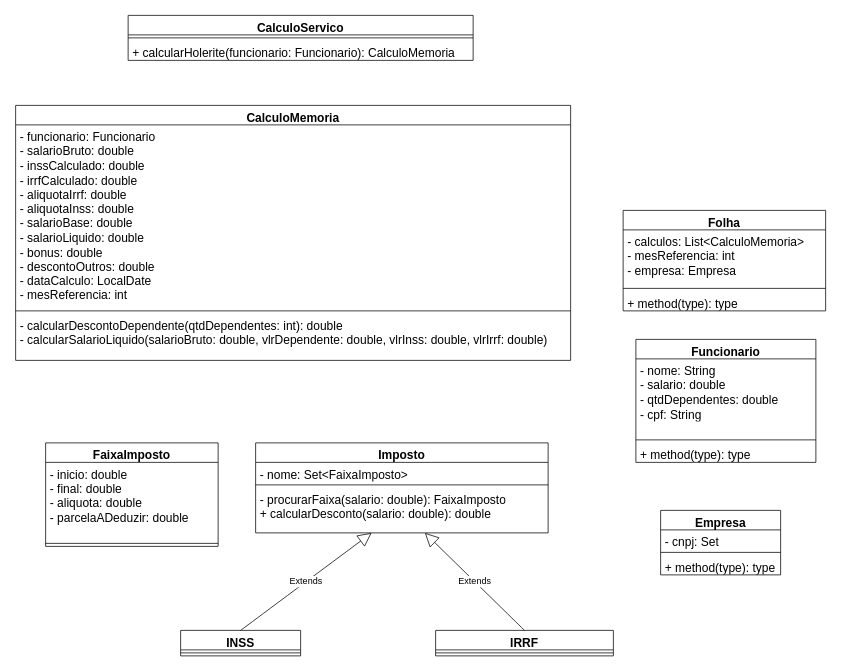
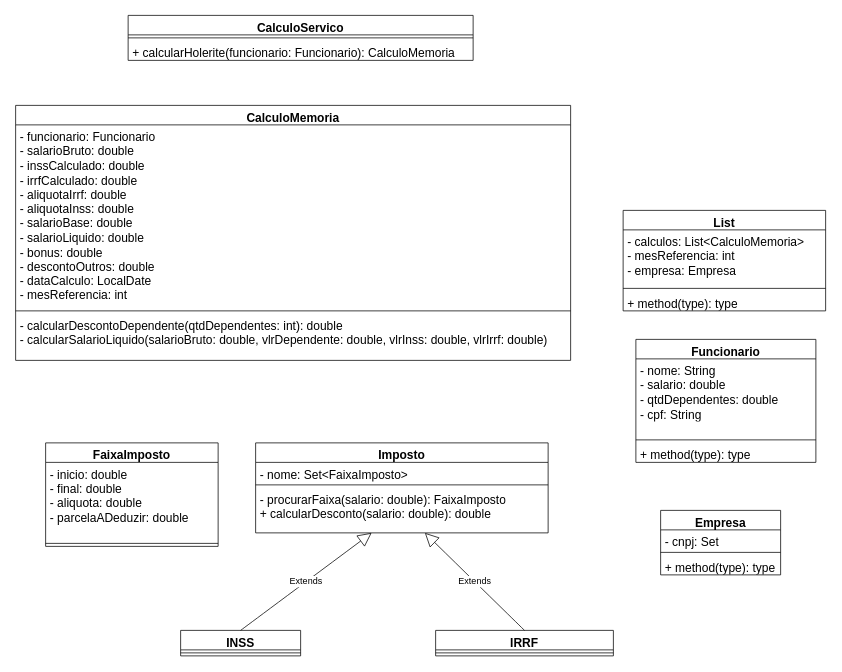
- <mxCell id="4" value="Folha&lt;br&gt;" style="swimlane;fontStyle=1;align=center;verticalAlign=top;childLayout=stackLayout;horizontal=1;startSize=26;horizontalStack=0;resizeParent=1;resizeParentMax=0;resizeLast=0;collapsible=1;marginBottom=0;whiteSpace=wrap;html=1;fontSize=16;" vertex="1" parent="1"><mxGeometry x="830" y="280" width="270" height="134" as="geometry" /></mxCell>
+ <mxCell id="4" value="List&lt;br&gt;" style="swimlane;fontStyle=1;align=center;verticalAlign=top;childLayout=stackLayout;horizontal=1;startSize=26;horizontalStack=0;resizeParent=1;resizeParentMax=0;resizeLast=0;collapsible=1;marginBottom=0;whiteSpace=wrap;html=1;fontSize=16;" vertex="1" parent="1"><mxGeometry x="830" y="280" width="270" height="134" as="geometry" /></mxCell>
